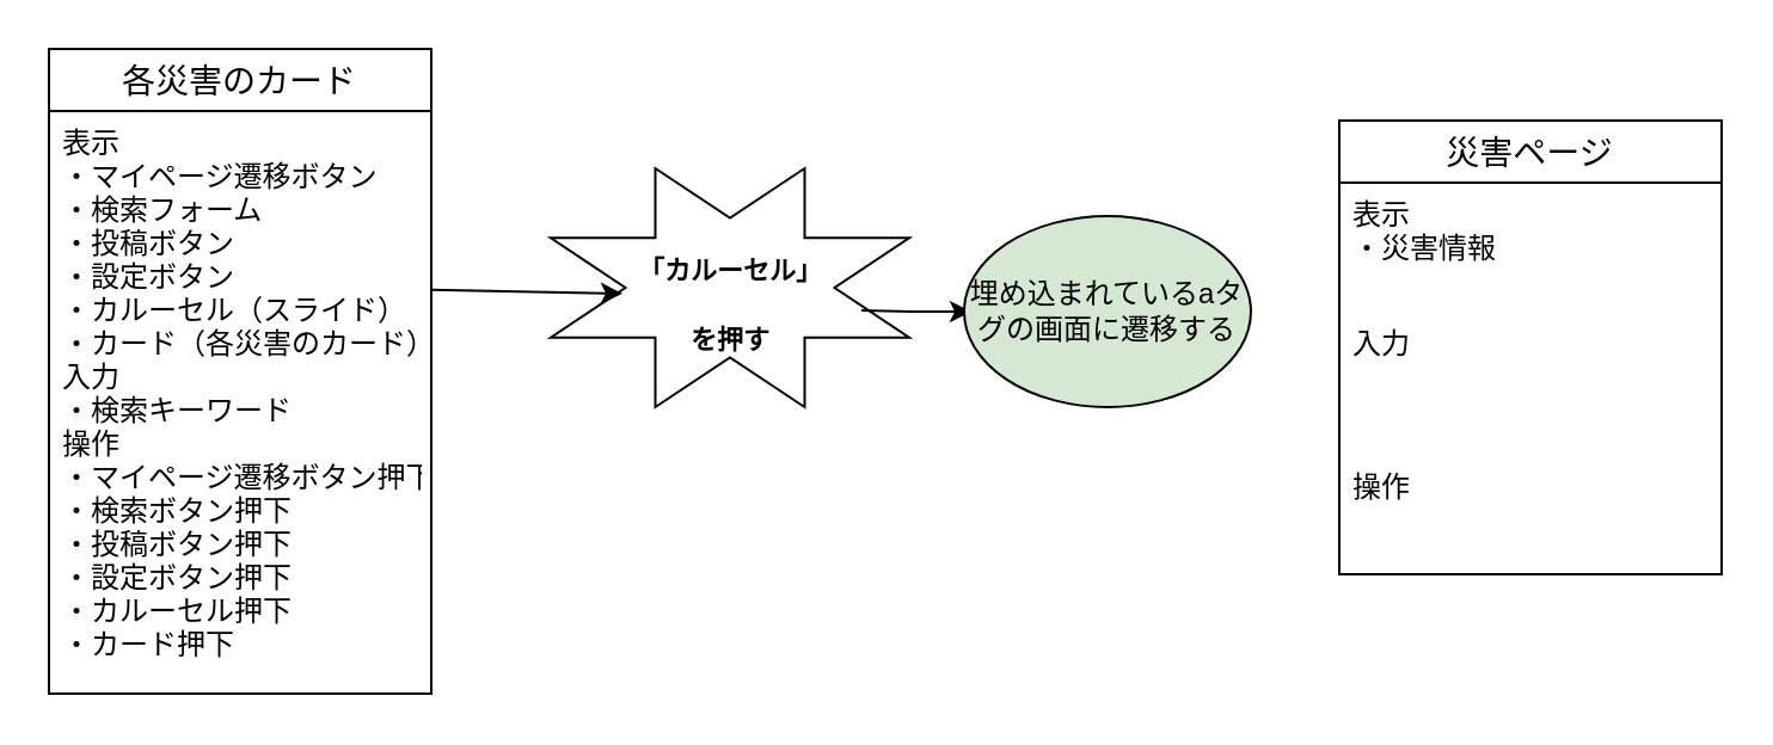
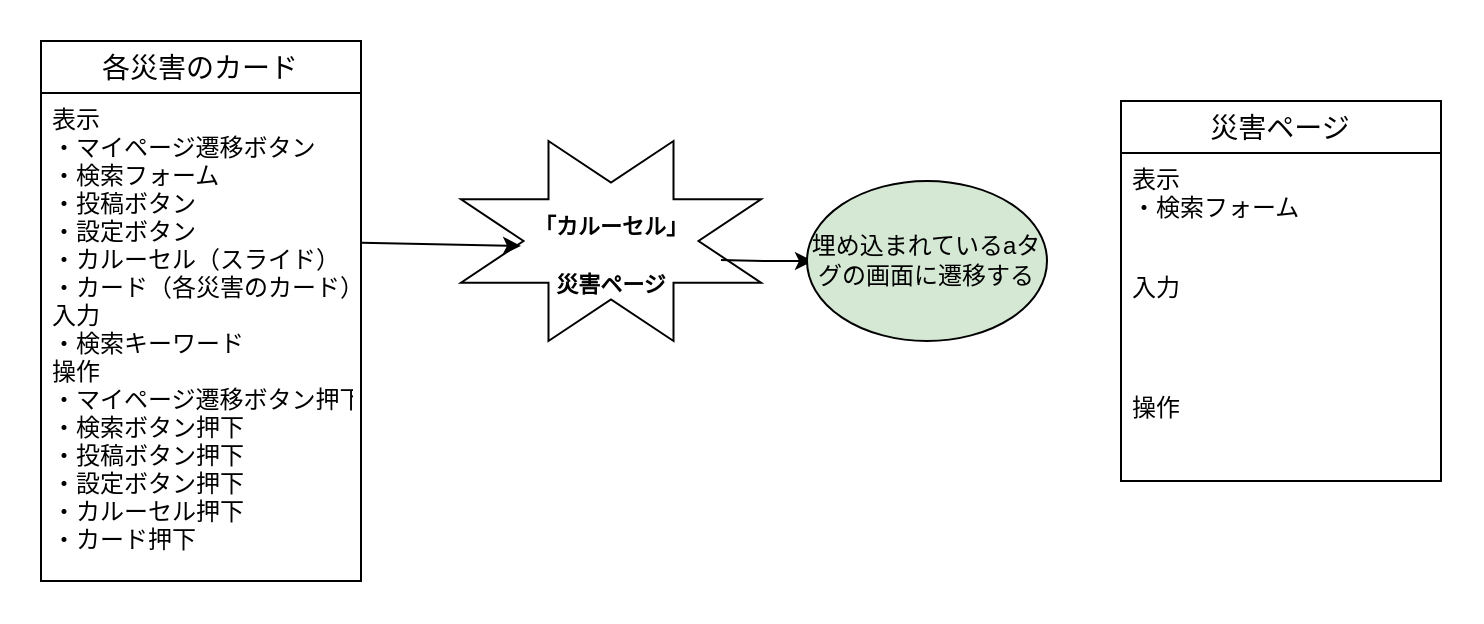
- <mxCell id="10" value="表示&#10;・災害情報&#10;　" style="text;strokeColor=none;fillColor=none;spacingLeft=4;spacingRight=4;overflow=hidden;rotatable=0;points=[[0,0.5],[1,0.5]];portConstraint=eastwest;fontSize=12;" vertex="1" parent="9"><mxGeometry y="26" width="160" height="54" as="geometry" /></mxCell>
+ <mxCell id="10" value="表示&#10;・検索フォーム&#10;　" style="text;strokeColor=none;fillColor=none;spacingLeft=4;spacingRight=4;overflow=hidden;rotatable=0;points=[[0,0.5],[1,0.5]];portConstraint=eastwest;fontSize=12;" vertex="1" parent="9"><mxGeometry y="26" width="160" height="54" as="geometry" /></mxCell>
- <mxCell id="3" value="&lt;font style=&quot;font-size: 11px&quot;&gt;「カルーセル」&lt;br&gt;を押す&lt;/font&gt;" style="text;strokeColor=none;fillColor=none;html=1;fontSize=24;fontStyle=1;verticalAlign=middle;align=center;" vertex="1" parent="1"><mxGeometry x="260" y="105" width="90" height="35" as="geometry" /></mxCell>
+ <mxCell id="3" value="&lt;font style=&quot;font-size: 11px&quot;&gt;「カルーセル」&lt;br&gt;災害ページ&lt;/font&gt;" style="text;strokeColor=none;fillColor=none;html=1;fontSize=24;fontStyle=1;verticalAlign=middle;align=center;" vertex="1" parent="1"><mxGeometry x="260" y="105" width="90" height="35" as="geometry" /></mxCell>
